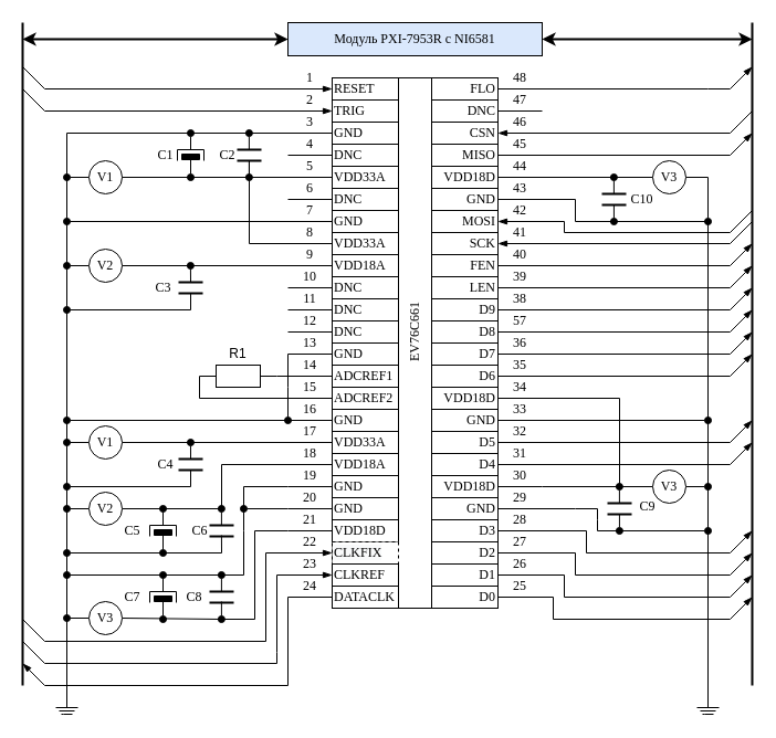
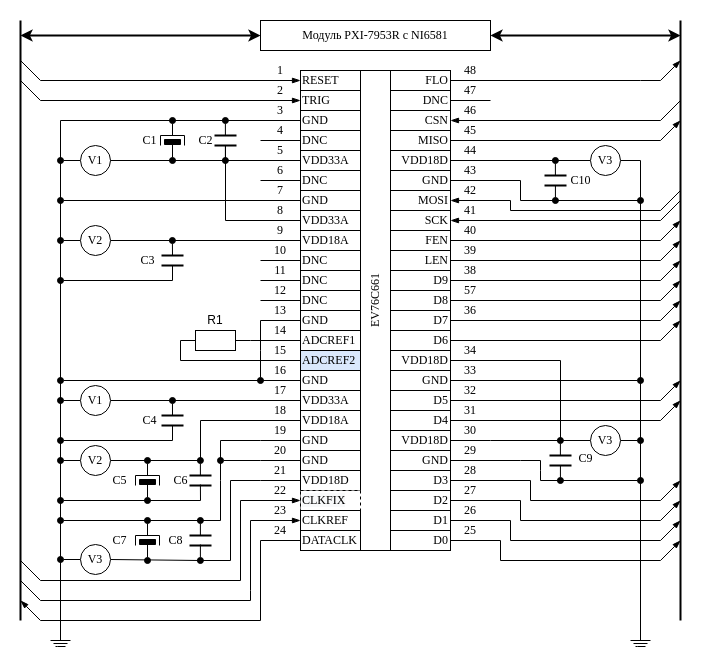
- <mxCell id="144" value="Модуль PXI-7953R c NI6581" style="rounded=0;whiteSpace=wrap;html=1;align=center;fontFamily=Times New Roman;fillColor=#dae8fc;" parent="1" vertex="1"><mxGeometry x="260" y="20" width="230" height="30" as="geometry" /></mxCell>
+ <mxCell id="144" value="Модуль PXI-7953R c NI6581" style="rounded=0;whiteSpace=wrap;html=1;align=center;fontFamily=Times New Roman;" parent="1" vertex="1"><mxGeometry x="260" y="20" width="230" height="30" as="geometry" /></mxCell>
- <mxCell id="131" value="35" style="text;html=1;strokeColor=none;fillColor=none;align=center;verticalAlign=middle;whiteSpace=wrap;rounded=0;fontFamily=Times New Roman;" parent="1" vertex="1"><mxGeometry x="450" y="320" width="40" height="20" as="geometry" /></mxCell>
- <mxCell id="27" value="ADCREF2" style="rounded=0;whiteSpace=wrap;html=1;align=left;fontFamily=Times New Roman;" parent="1" vertex="1"><mxGeometry x="300" y="350" width="60" height="20" as="geometry" /></mxCell>
+ <mxCell id="27" value="ADCREF2" style="rounded=0;whiteSpace=wrap;html=1;align=left;fontFamily=Times New Roman;fillColor=#dae8fc;" parent="1" vertex="1"><mxGeometry x="300" y="350" width="60" height="20" as="geometry" /></mxCell>
